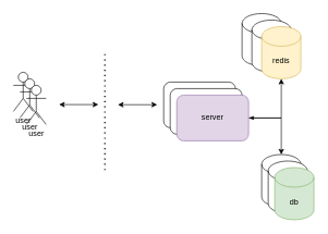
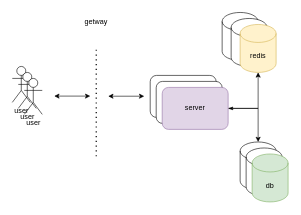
+ <mxCell id="6" value="getway" style="text;html=1;strokeColor=none;fillColor=none;align=center;verticalAlign=middle;whiteSpace=wrap;rounded=0;" parent="1" vertex="1"><mxGeometry x="130" y="20" width="60" height="30" as="geometry" /></mxCell>
